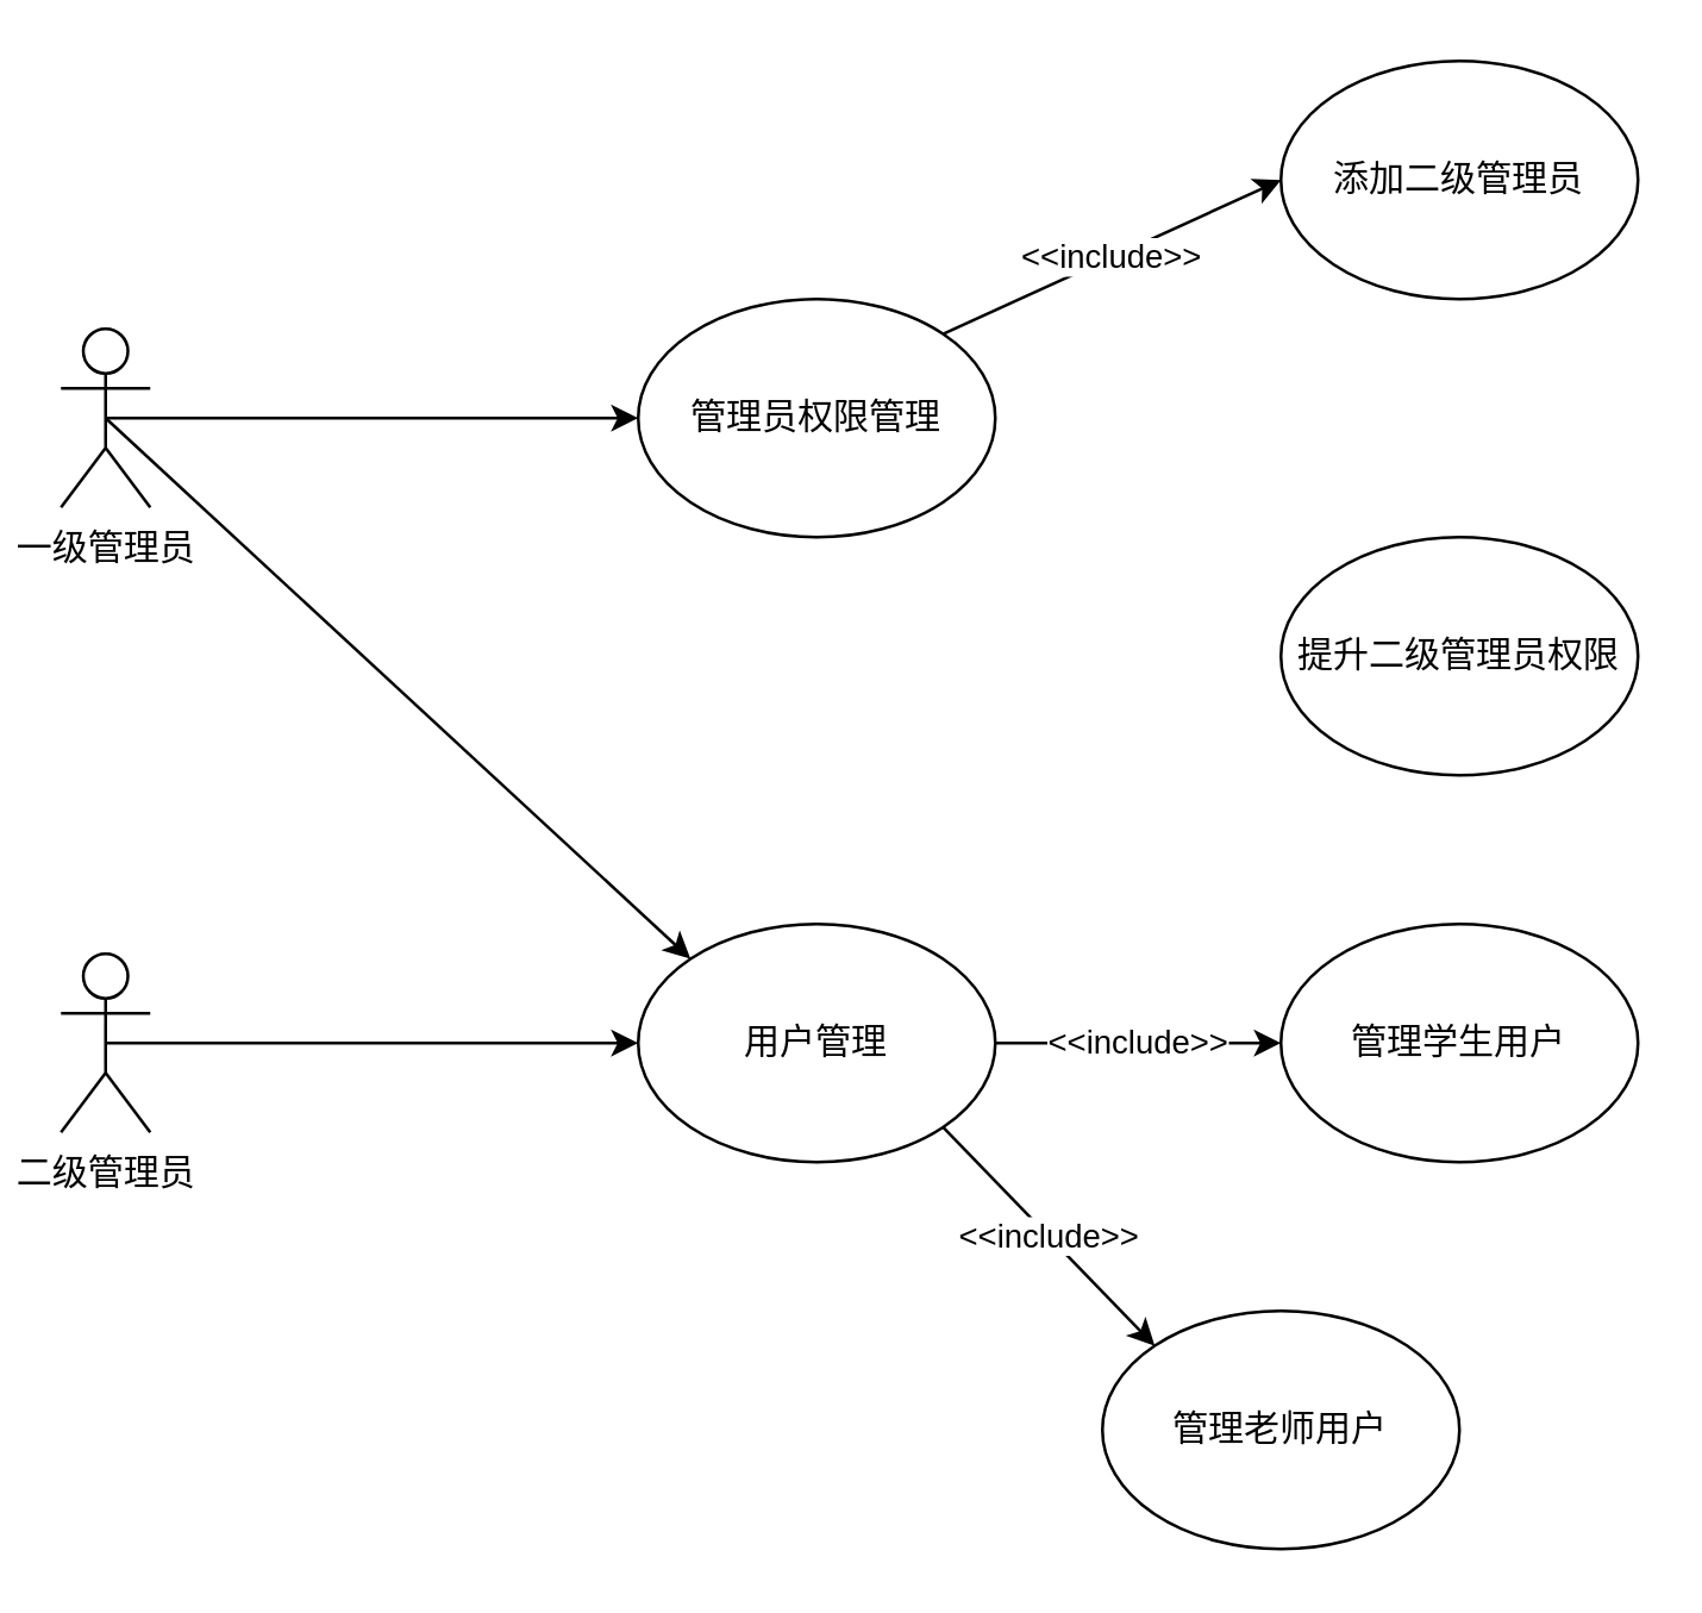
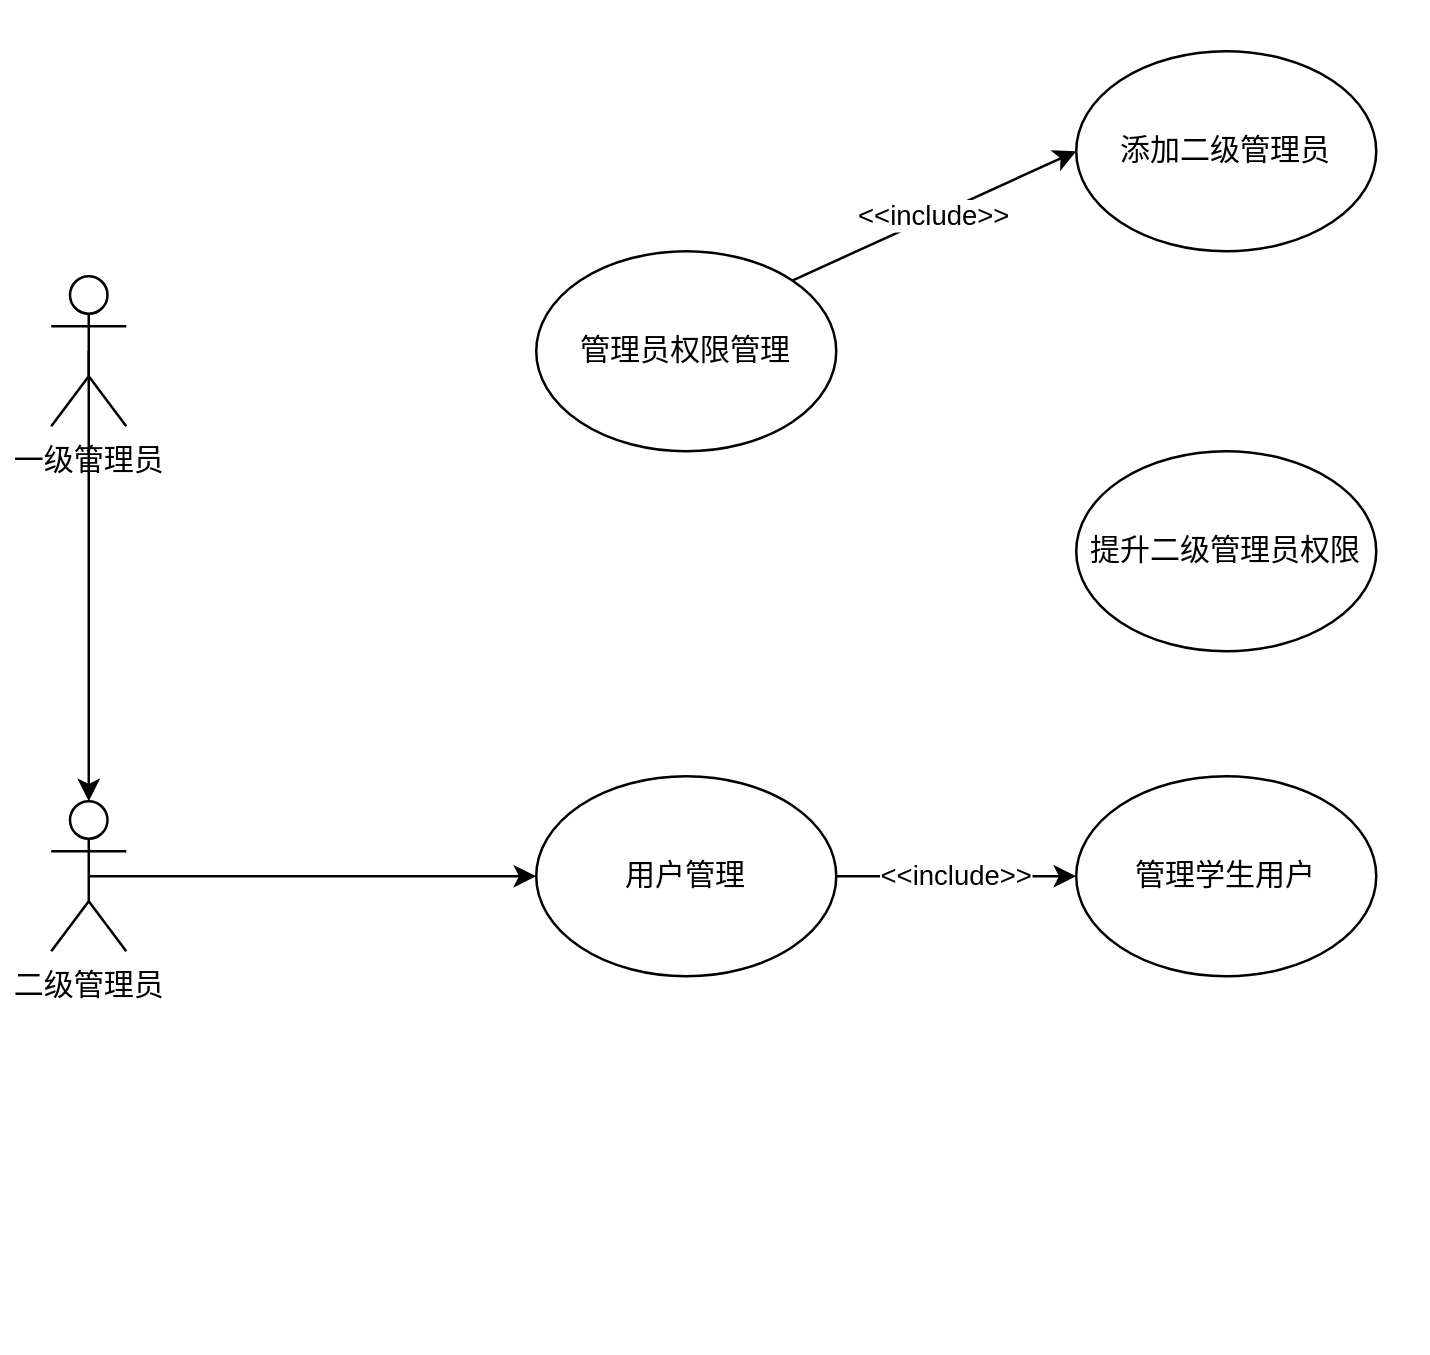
- <mxCell id="6" value="" style="endArrow=classic;html=1;rounded=0;entryX=0;entryY=0.5;entryDx=0;entryDy=0;exitX=0.5;exitY=0.5;exitDx=0;exitDy=0;exitPerimeter=0;" edge="1" parent="1" source="2" target="4"><mxGeometry width="50" height="50" relative="1" as="geometry"><mxPoint x="250" y="320" as="sourcePoint" /><mxPoint x="300" y="270" as="targetPoint" /></mxGeometry></mxCell>
+ <mxCell id="6" value="" style="endArrow=classic;html=1;rounded=0;exitX=0.5;exitY=0.5;exitDx=0;exitDy=0;exitPerimeter=0;" edge="1" parent="1" source="2" target="3"><mxGeometry width="50" height="50" relative="1" as="geometry"><mxPoint x="250" y="320" as="sourcePoint" /><mxPoint x="300" y="270" as="targetPoint" /></mxGeometry></mxCell>
- <mxCell id="7" value="" style="endArrow=classic;html=1;rounded=0;exitX=0.5;exitY=0.5;exitDx=0;exitDy=0;exitPerimeter=0;entryX=0;entryY=0;entryDx=0;entryDy=0;" edge="1" parent="1" source="2" target="5"><mxGeometry width="50" height="50" relative="1" as="geometry"><mxPoint x="250" y="320" as="sourcePoint" /><mxPoint x="300" y="270" as="targetPoint" /></mxGeometry></mxCell>
- <mxCell id="15" value="&amp;lt;&amp;lt;include&amp;gt;&amp;gt;" style="endArrow=classic;html=1;rounded=0;exitX=1;exitY=1;exitDx=0;exitDy=0;entryX=0;entryY=0;entryDx=0;entryDy=0;" edge="1" parent="1" source="5" target="14"><mxGeometry relative="1" as="geometry"><mxPoint x="410" y="0" as="sourcePoint" /><mxPoint x="458" y="-102" as="targetPoint" /></mxGeometry></mxCell>
- <mxCell id="14" value="管理老师用户" style="ellipse;whiteSpace=wrap;html=1;" vertex="1" parent="1"><mxGeometry x="370" y="440" width="120" height="80" as="geometry" /></mxCell>
